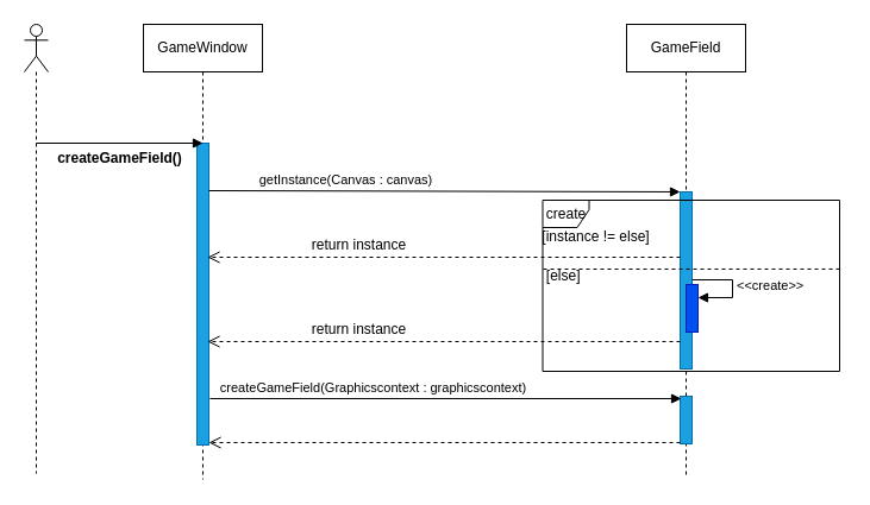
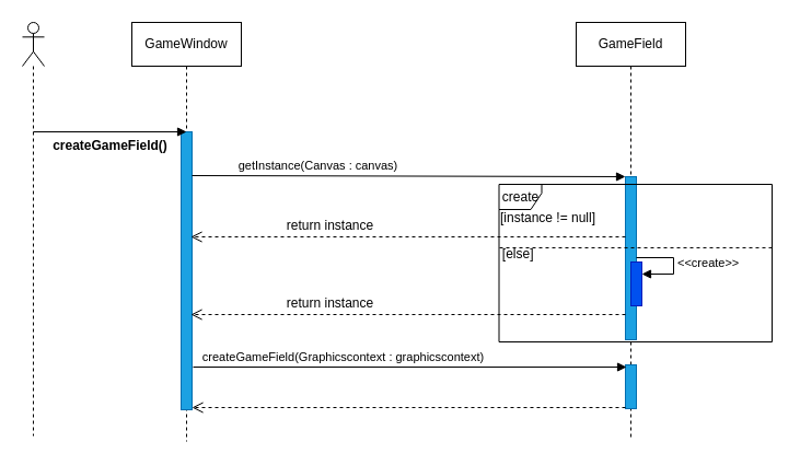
- <mxCell id="18" value="[instance != else]" style="text;html=1;align=center;verticalAlign=middle;resizable=0;points=[];autosize=1;strokeColor=none;fillColor=none;" vertex="1" parent="1"><mxGeometry x="448" y="186" width="104" height="26" as="geometry" /></mxCell>
+ <mxCell id="18" value="[instance != null]" style="text;html=1;align=center;verticalAlign=middle;resizable=0;points=[];autosize=1;strokeColor=none;fillColor=none;" vertex="1" parent="1"><mxGeometry x="448" y="186" width="104" height="26" as="geometry" /></mxCell>
